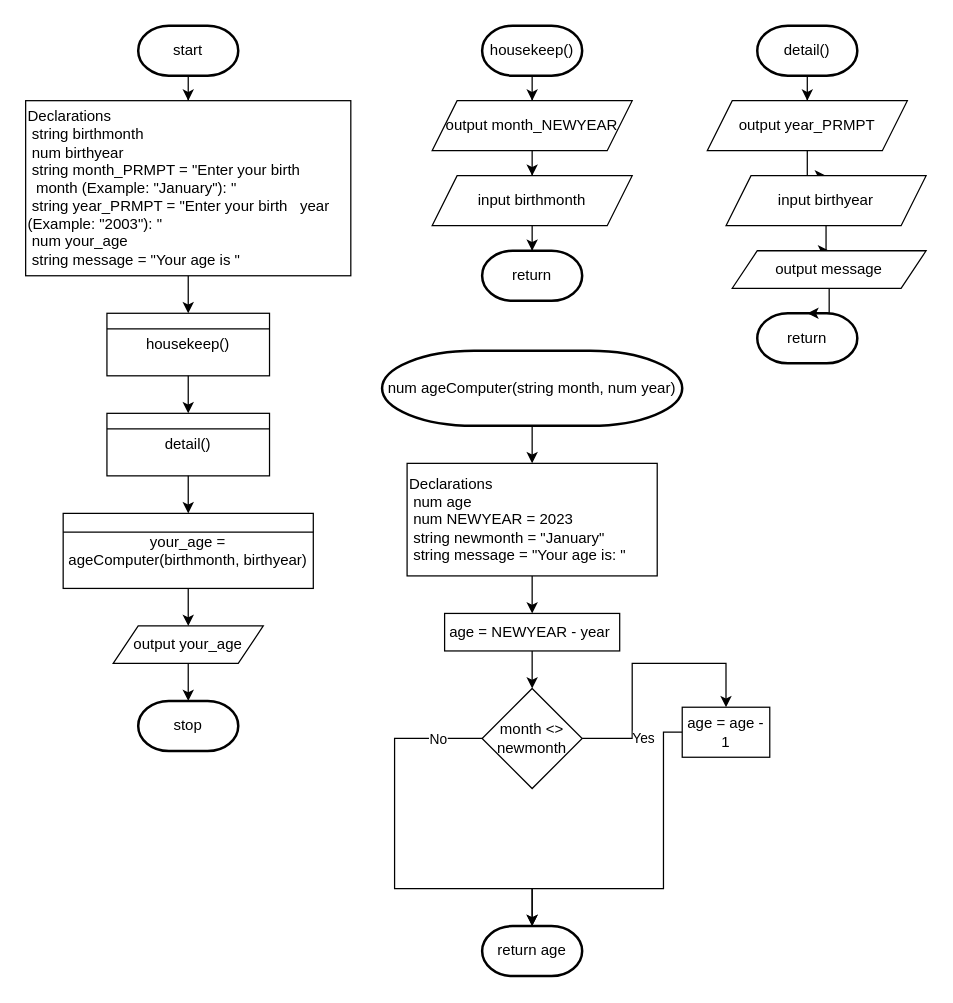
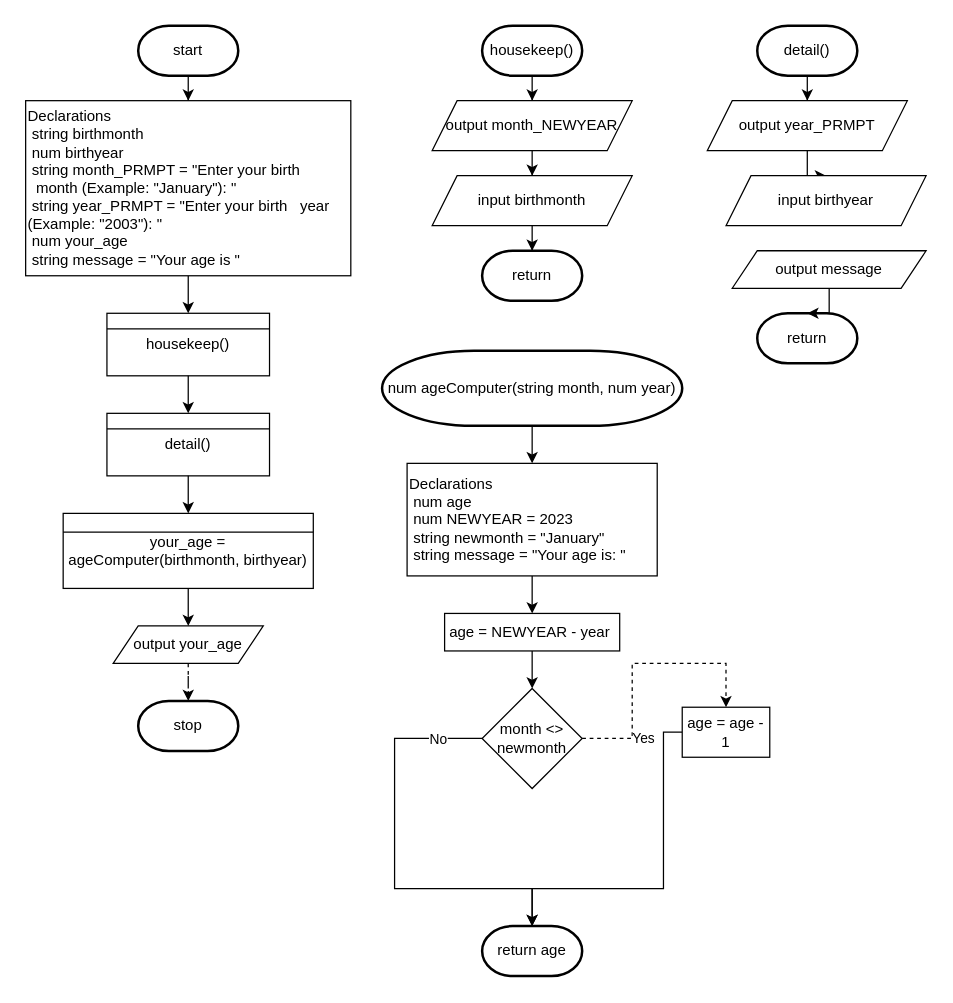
- <mxCell id="17" style="edgeStyle=orthogonalEdgeStyle;rounded=0;orthogonalLoop=1;jettySize=auto;html=1;entryX=0.5;entryY=0;entryDx=0;entryDy=0;" edge="1" parent="1" source="18" target="43"><mxGeometry relative="1" as="geometry" /></mxCell>
- <mxCell id="35" style="edgeStyle=orthogonalEdgeStyle;rounded=0;orthogonalLoop=1;jettySize=auto;html=1;entryX=0.5;entryY=0;entryDx=0;entryDy=0;" edge="1" parent="1" source="39" target="41"><mxGeometry relative="1" as="geometry" /></mxCell>
+ <mxCell id="35" style="edgeStyle=orthogonalEdgeStyle;rounded=0;orthogonalLoop=1;jettySize=auto;html=1;entryX=0.5;entryY=0;entryDx=0;entryDy=0;dashed=1;" edge="1" parent="1" source="39" target="41"><mxGeometry relative="1" as="geometry" /></mxCell>
- <mxCell id="48" style="edgeStyle=orthogonalEdgeStyle;rounded=0;orthogonalLoop=1;jettySize=auto;html=1;entryX=0.5;entryY=0;entryDx=0;entryDy=0;entryPerimeter=0;" edge="1" parent="1" source="49" target="47"><mxGeometry relative="1" as="geometry" /></mxCell>
+ <mxCell id="48" style="edgeStyle=orthogonalEdgeStyle;rounded=0;orthogonalLoop=1;jettySize=auto;html=1;entryX=0.5;entryY=0;entryDx=0;entryDy=0;entryPerimeter=0;dashed=1;" edge="1" parent="1" source="49" target="47"><mxGeometry relative="1" as="geometry" /></mxCell>
